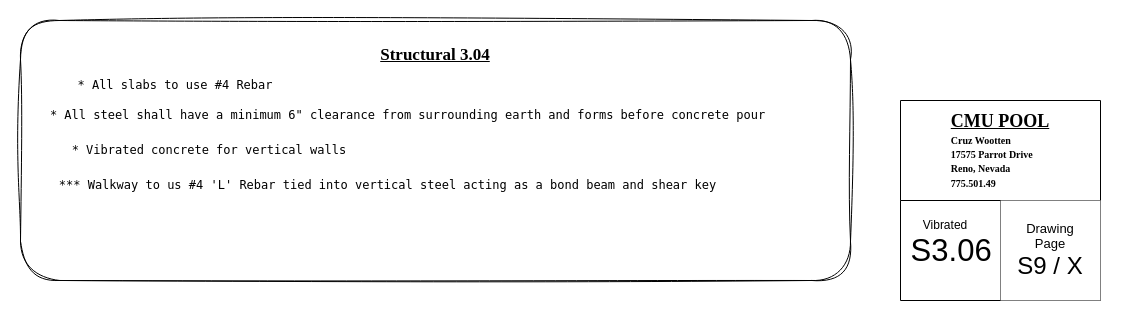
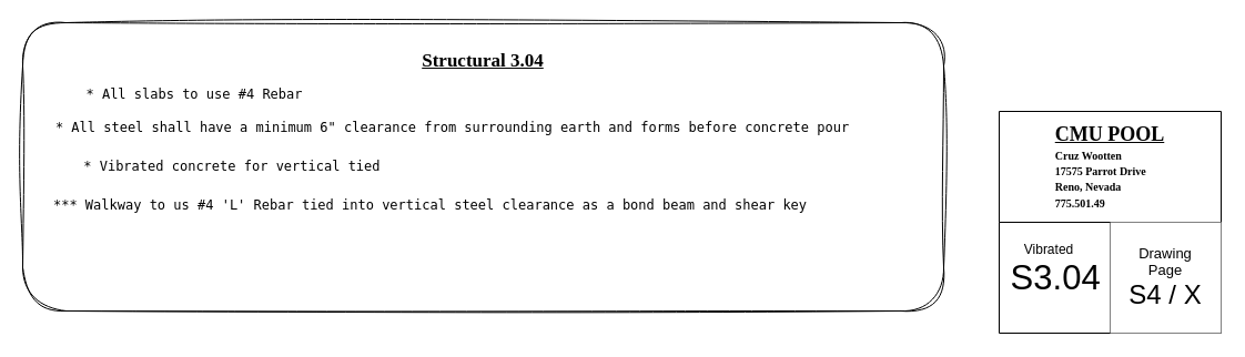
- <mxCell id="11" value="&lt;pre&gt;* Vibrated concrete for vertical walls &lt;/pre&gt;" style="text;html=1;align=center;verticalAlign=middle;whiteSpace=wrap;rounded=0;strokeColor=none;" vertex="1" parent="1"><mxGeometry x="80" y="125" width="265" height="50" as="geometry" /></mxCell>
+ <mxCell id="11" value="&lt;pre&gt;* Vibrated concrete for vertical tied &lt;/pre&gt;" style="text;html=1;align=center;verticalAlign=middle;whiteSpace=wrap;rounded=0;strokeColor=none;" vertex="1" parent="1"><mxGeometry x="80" y="125" width="265" height="50" as="geometry" /></mxCell>
- <mxCell id="12" value="&lt;pre&gt;*** Walkway to us #4 'L' Rebar tied into vertical steel acting as a bond beam and shear key&lt;/pre&gt;" style="text;html=1;align=center;verticalAlign=middle;whiteSpace=wrap;rounded=0;strokeColor=none;" vertex="1" parent="1"><mxGeometry x="55" y="160" width="665" height="50" as="geometry" /></mxCell>
+ <mxCell id="12" value="&lt;pre&gt;*** Walkway to us #4 'L' Rebar tied into vertical steel clearance as a bond beam and shear key&lt;/pre&gt;" style="text;html=1;align=center;verticalAlign=middle;whiteSpace=wrap;rounded=0;strokeColor=none;" vertex="1" parent="1"><mxGeometry x="55" y="160" width="665" height="50" as="geometry" /></mxCell>
- <mxCell id="5" value="&lt;font style=&quot;font-size: 31px;&quot;&gt;&amp;nbsp;S3.06&lt;/font&gt;" style="text;html=1;align=left;verticalAlign=middle;whiteSpace=wrap;rounded=0;" vertex="1" parent="4"><mxGeometry y="100" width="200" height="100" as="geometry" /></mxCell>
+ <mxCell id="5" value="&lt;font style=&quot;font-size: 31px;&quot;&gt;&amp;nbsp;S3.04&lt;/font&gt;" style="text;html=1;align=left;verticalAlign=middle;whiteSpace=wrap;rounded=0;" vertex="1" parent="4"><mxGeometry y="100" width="200" height="100" as="geometry" /></mxCell>
- <mxCell id="8" value="&lt;div&gt;&lt;font style=&quot;font-size: 13px;&quot;&gt;Drawing&lt;/font&gt;&lt;/div&gt;&lt;div&gt;&lt;font style=&quot;font-size: 13px;&quot;&gt;Page&lt;/font&gt;&lt;/div&gt;&lt;div&gt;&lt;span style=&quot;font-size: 24px; background-color: transparent; color: light-dark(rgb(0, 0, 0), rgb(255, 255, 255));&quot;&gt;S9 / X&lt;/span&gt;&lt;/div&gt;" style="text;html=1;align=center;verticalAlign=middle;whiteSpace=wrap;rounded=0;fillColor=default;" vertex="1" parent="1"><mxGeometry x="1000" y="200" width="100" height="100" as="geometry" /></mxCell>
+ <mxCell id="8" value="&lt;div&gt;&lt;font style=&quot;font-size: 13px;&quot;&gt;Drawing&lt;/font&gt;&lt;/div&gt;&lt;div&gt;&lt;font style=&quot;font-size: 13px;&quot;&gt;Page&lt;/font&gt;&lt;/div&gt;&lt;div&gt;&lt;span style=&quot;font-size: 24px; background-color: transparent; color: light-dark(rgb(0, 0, 0), rgb(255, 255, 255));&quot;&gt;S4 / X&lt;/span&gt;&lt;/div&gt;" style="text;html=1;align=center;verticalAlign=middle;whiteSpace=wrap;rounded=0;fillColor=default;" vertex="1" parent="1"><mxGeometry x="1000" y="200" width="100" height="100" as="geometry" /></mxCell>
